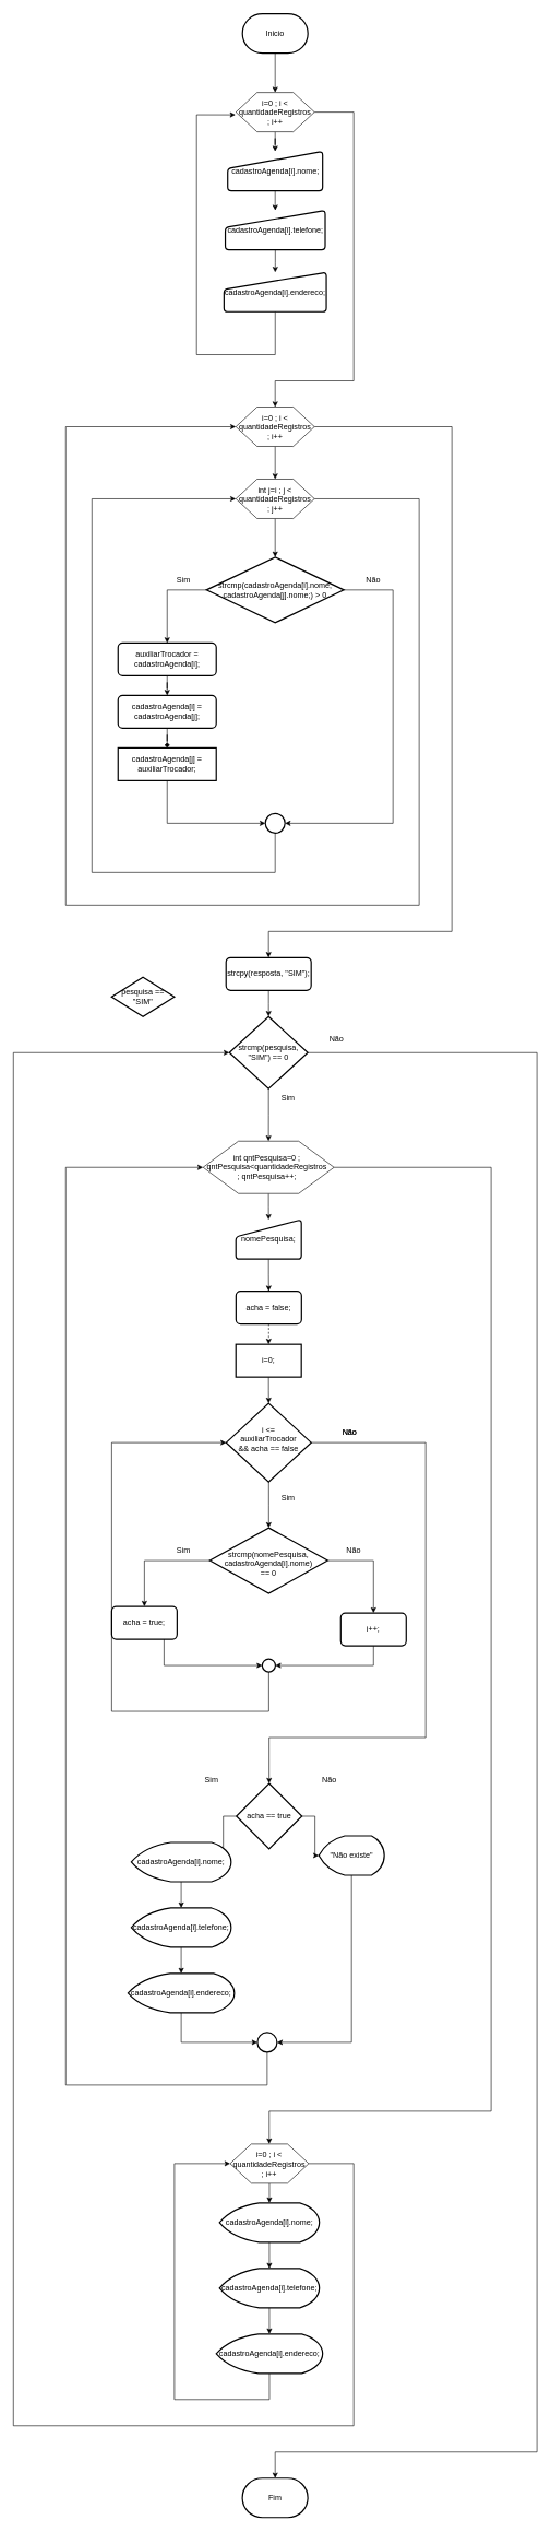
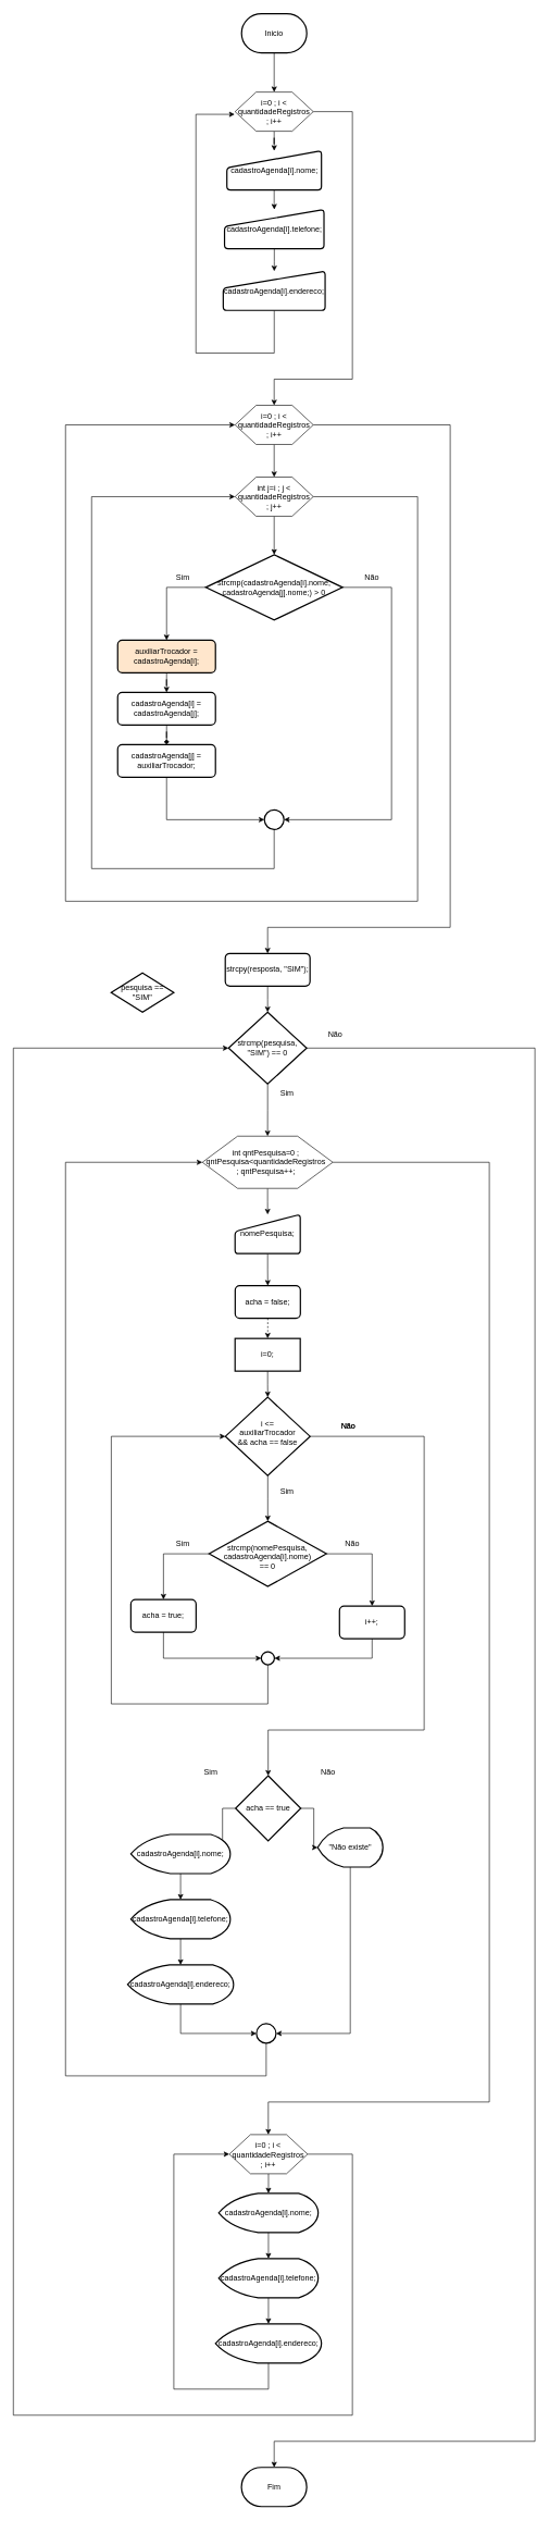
- <mxCell id="76" value="auxiliarTrocador = cadastroAgenda[i];" style="rounded=1;whiteSpace=wrap;html=1;absoluteArcSize=1;arcSize=14;strokeWidth=2;" parent="1" vertex="1"><mxGeometry x="180" y="980" width="150" height="50" as="geometry" /></mxCell>
+ <mxCell id="76" value="auxiliarTrocador = cadastroAgenda[i];" style="rounded=1;whiteSpace=wrap;html=1;absoluteArcSize=1;arcSize=14;strokeWidth=2;fillColor=#ffe6cc;" parent="1" vertex="1"><mxGeometry x="180" y="980" width="150" height="50" as="geometry" /></mxCell>
- <mxCell id="80" value="cadastroAgenda[j] = auxiliarTrocador;" style="whiteSpace=wrap;html=1;absoluteArcSize=1;arcSize=14;strokeWidth=2;rounded=0;" parent="1" vertex="1"><mxGeometry x="180" y="1140" width="150" height="50" as="geometry" /></mxCell>
+ <mxCell id="80" value="cadastroAgenda[j] = auxiliarTrocador;" style="rounded=1;whiteSpace=wrap;html=1;absoluteArcSize=1;arcSize=14;strokeWidth=2;" parent="1" vertex="1"><mxGeometry x="180" y="1140" width="150" height="50" as="geometry" /></mxCell>
- <mxCell id="41" value="acha = true;" style="rounded=1;whiteSpace=wrap;html=1;absoluteArcSize=1;arcSize=14;strokeWidth=2;" parent="1" vertex="1"><mxGeometry x="170.2" y="2450" width="100" height="50" as="geometry" /></mxCell>
+ <mxCell id="41" value="acha = true;" style="rounded=1;whiteSpace=wrap;html=1;absoluteArcSize=1;arcSize=14;strokeWidth=2;" parent="1" vertex="1"><mxGeometry x="200.2" y="2450" width="100" height="50" as="geometry" /></mxCell>
